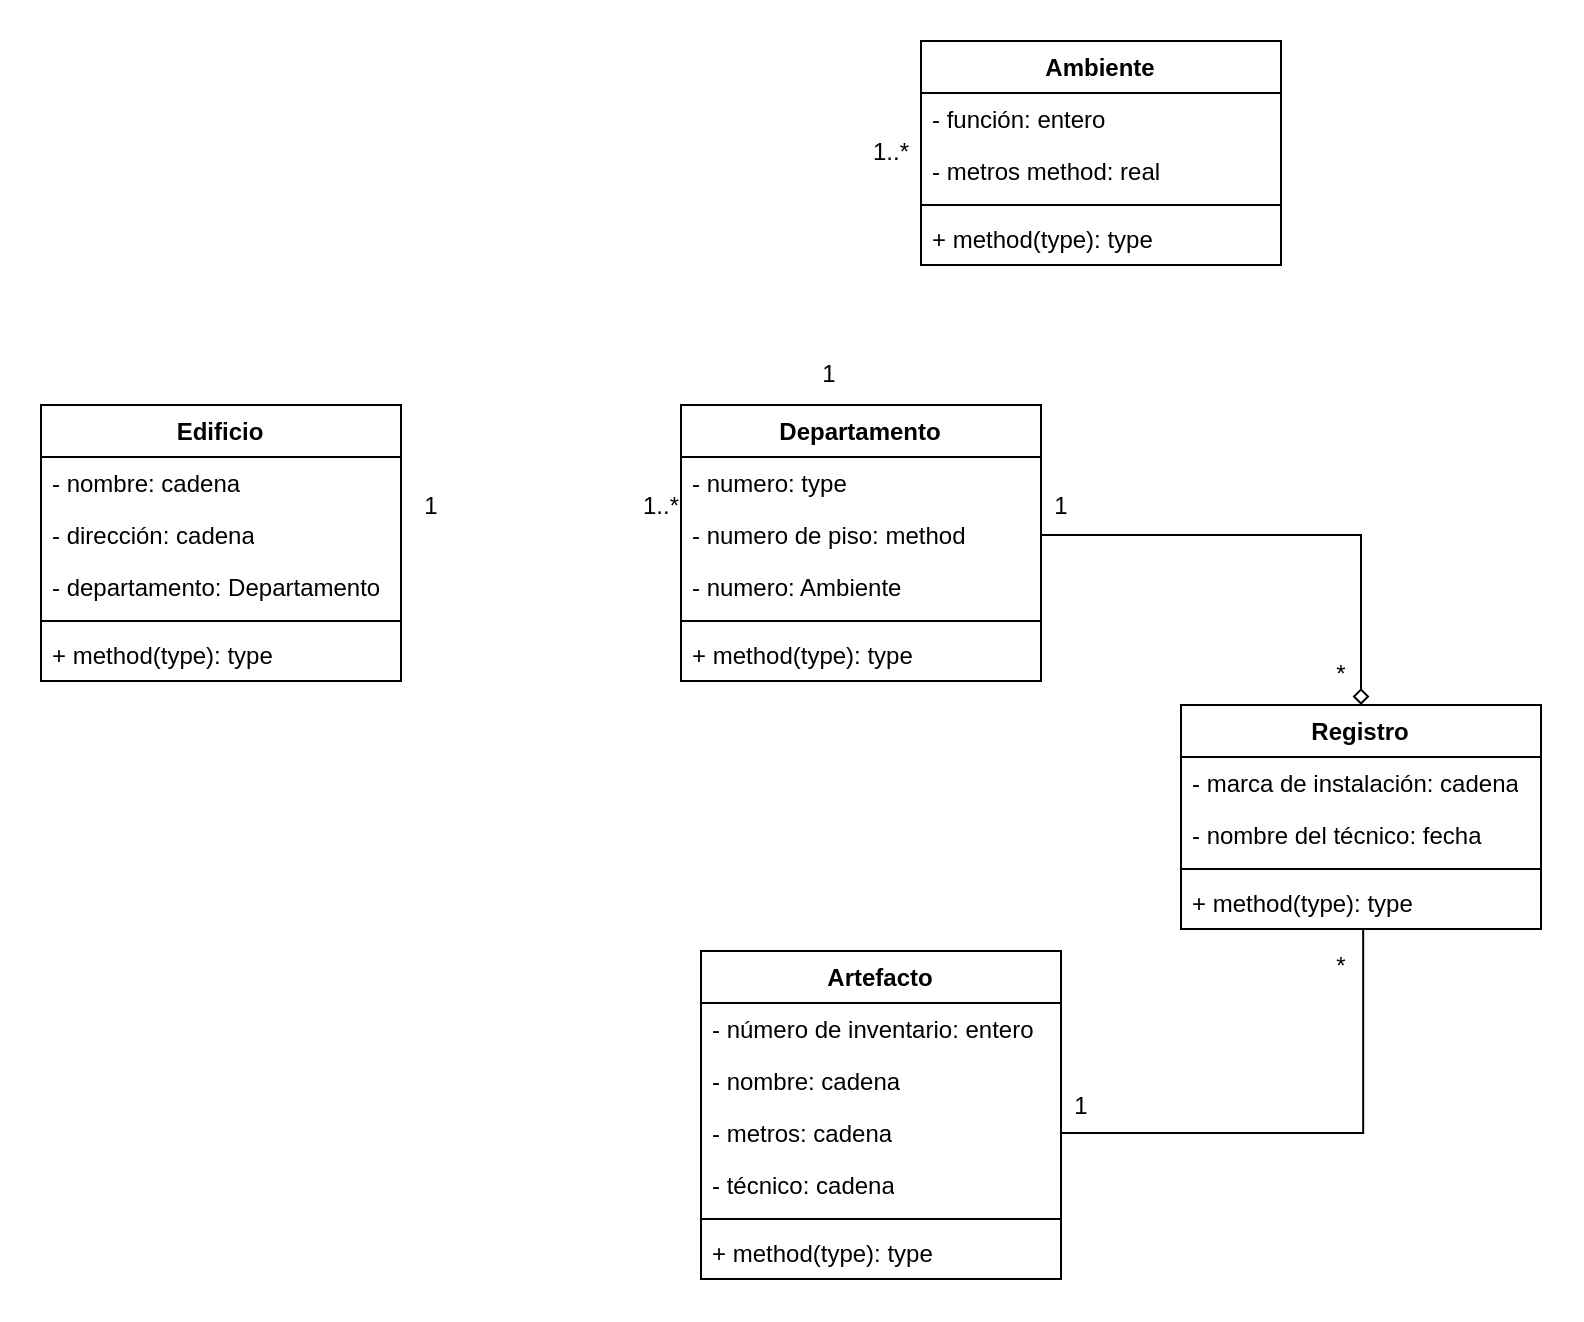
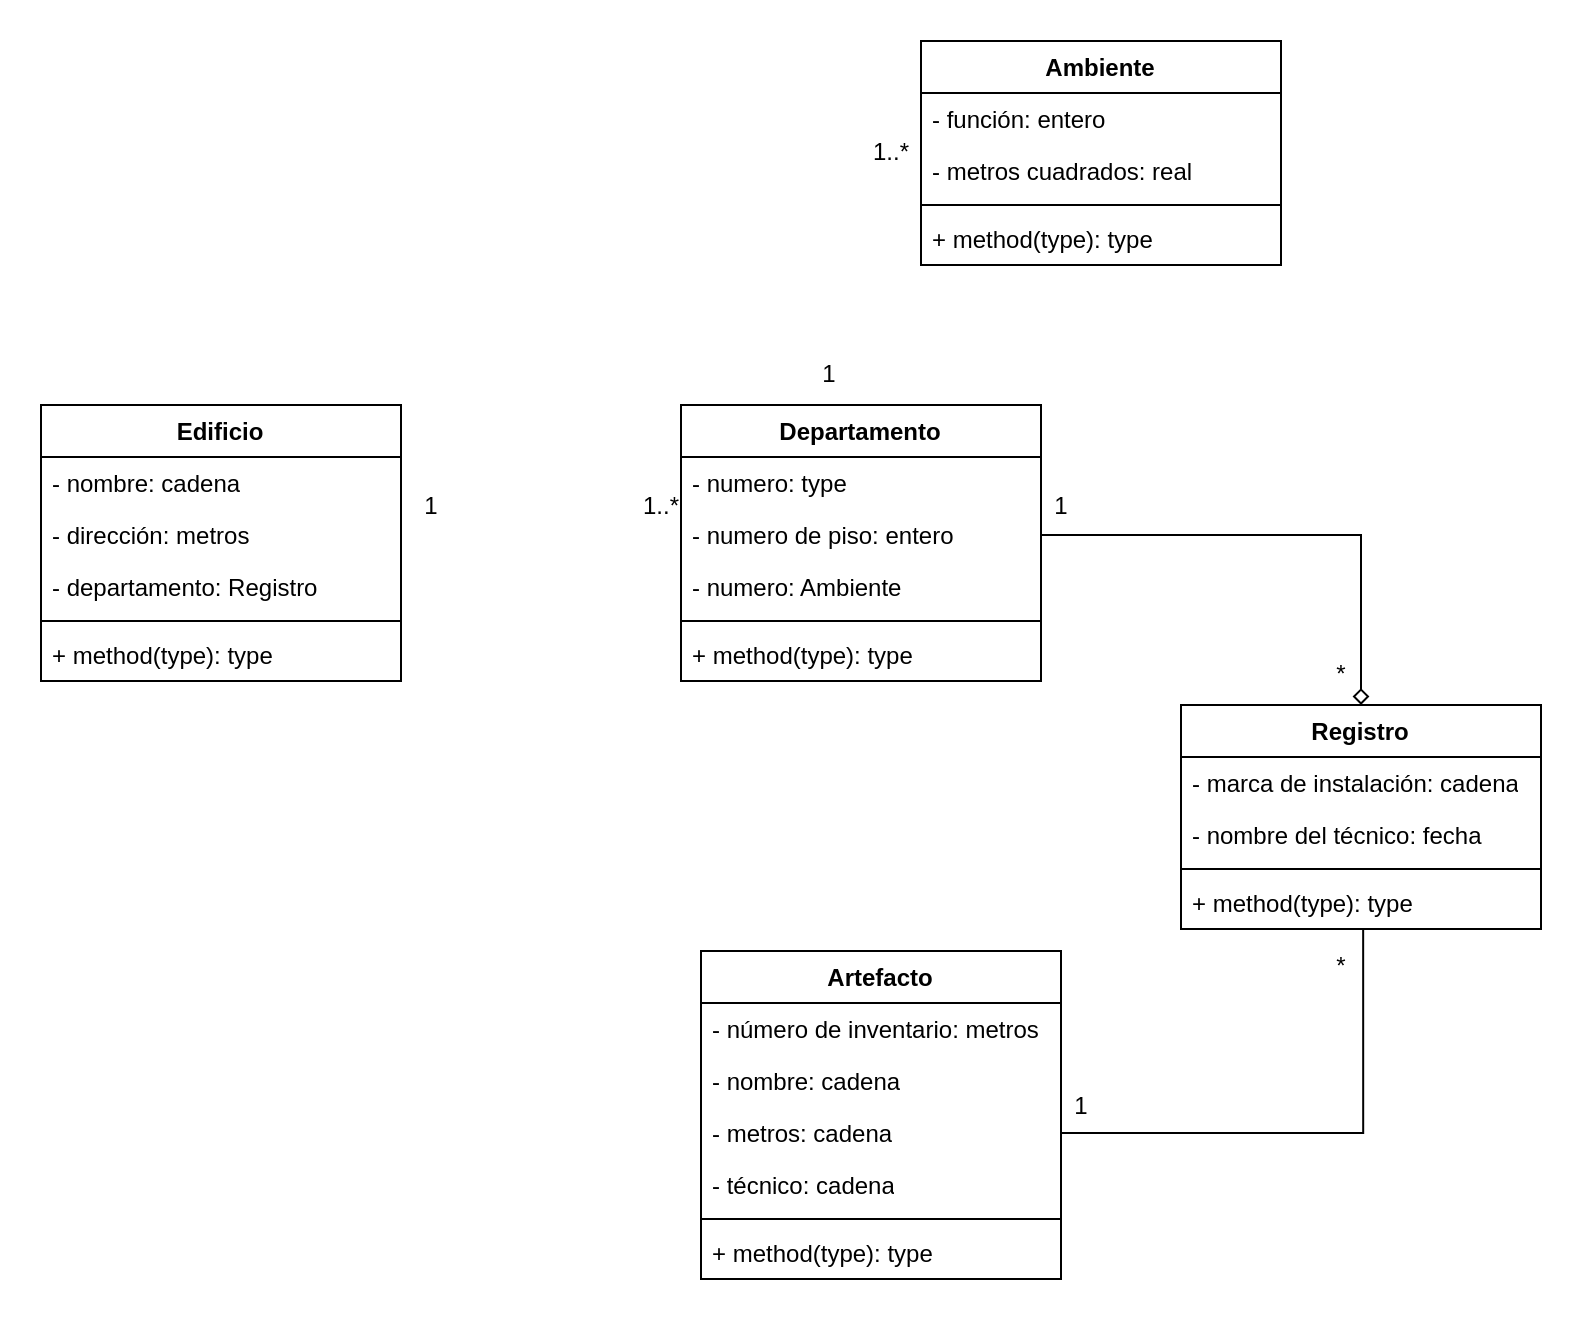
- <mxCell id="18" value="- metros method: real" style="text;strokeColor=none;fillColor=none;align=left;verticalAlign=top;spacingLeft=4;spacingRight=4;overflow=hidden;rotatable=0;points=[[0,0.5],[1,0.5]];portConstraint=eastwest;whiteSpace=wrap;html=1;" vertex="1" parent="16"><mxGeometry y="52" width="180" height="26" as="geometry" /></mxCell>
+ <mxCell id="18" value="- metros cuadrados: real" style="text;strokeColor=none;fillColor=none;align=left;verticalAlign=top;spacingLeft=4;spacingRight=4;overflow=hidden;rotatable=0;points=[[0,0.5],[1,0.5]];portConstraint=eastwest;whiteSpace=wrap;html=1;" vertex="1" parent="16"><mxGeometry y="52" width="180" height="26" as="geometry" /></mxCell>
- <mxCell id="4" value="- dirección: cadena" style="text;strokeColor=none;fillColor=none;align=left;verticalAlign=top;spacingLeft=4;spacingRight=4;overflow=hidden;rotatable=0;points=[[0,0.5],[1,0.5]];portConstraint=eastwest;whiteSpace=wrap;html=1;" vertex="1" parent="2"><mxGeometry y="52" width="180" height="26" as="geometry" /></mxCell>
+ <mxCell id="4" value="- dirección: metros" style="text;strokeColor=none;fillColor=none;align=left;verticalAlign=top;spacingLeft=4;spacingRight=4;overflow=hidden;rotatable=0;points=[[0,0.5],[1,0.5]];portConstraint=eastwest;whiteSpace=wrap;html=1;" vertex="1" parent="2"><mxGeometry y="52" width="180" height="26" as="geometry" /></mxCell>
- <mxCell id="12" value="- numero de piso: method" style="text;strokeColor=none;fillColor=none;align=left;verticalAlign=top;spacingLeft=4;spacingRight=4;overflow=hidden;rotatable=0;points=[[0,0.5],[1,0.5]];portConstraint=eastwest;whiteSpace=wrap;html=1;" vertex="1" parent="10"><mxGeometry y="52" width="180" height="26" as="geometry" /></mxCell>
+ <mxCell id="12" value="- numero de piso: entero" style="text;strokeColor=none;fillColor=none;align=left;verticalAlign=top;spacingLeft=4;spacingRight=4;overflow=hidden;rotatable=0;points=[[0,0.5],[1,0.5]];portConstraint=eastwest;whiteSpace=wrap;html=1;" vertex="1" parent="10"><mxGeometry y="52" width="180" height="26" as="geometry" /></mxCell>
- <mxCell id="5" value="- departamento: Departamento" style="text;strokeColor=none;fillColor=none;align=left;verticalAlign=top;spacingLeft=4;spacingRight=4;overflow=hidden;rotatable=0;points=[[0,0.5],[1,0.5]];portConstraint=eastwest;whiteSpace=wrap;html=1;" vertex="1" parent="2"><mxGeometry y="78" width="180" height="26" as="geometry" /></mxCell>
+ <mxCell id="5" value="- departamento: Registro" style="text;strokeColor=none;fillColor=none;align=left;verticalAlign=top;spacingLeft=4;spacingRight=4;overflow=hidden;rotatable=0;points=[[0,0.5],[1,0.5]];portConstraint=eastwest;whiteSpace=wrap;html=1;" vertex="1" parent="2"><mxGeometry y="78" width="180" height="26" as="geometry" /></mxCell>
- <mxCell id="22" value="- número de inventario: entero" style="text;strokeColor=none;fillColor=none;align=left;verticalAlign=top;spacingLeft=4;spacingRight=4;overflow=hidden;rotatable=0;points=[[0,0.5],[1,0.5]];portConstraint=eastwest;whiteSpace=wrap;html=1;" vertex="1" parent="21"><mxGeometry y="26" width="180" height="26" as="geometry" /></mxCell>
+ <mxCell id="22" value="- número de inventario: metros" style="text;strokeColor=none;fillColor=none;align=left;verticalAlign=top;spacingLeft=4;spacingRight=4;overflow=hidden;rotatable=0;points=[[0,0.5],[1,0.5]];portConstraint=eastwest;whiteSpace=wrap;html=1;" vertex="1" parent="21"><mxGeometry y="26" width="180" height="26" as="geometry" /></mxCell>
